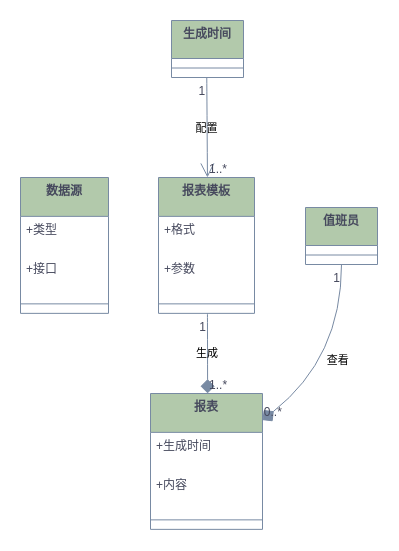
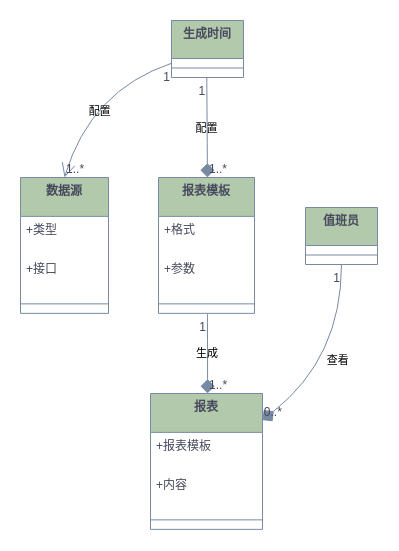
+ <mxCell id="27" value="配置" style="curved=1;startArrow=none;endArrow=open;endSize=12;exitX=0;exitY=0.75;entryX=0.5;entryY=0;rounded=0;labelBackgroundColor=none;strokeColor=#788AA3;fontColor=default;exitDx=0;exitDy=0;entryDx=0;entryDy=0;" edge="1" parent="1" source="4" target="6"><mxGeometry x="0.155" y="15" relative="1" as="geometry"><Array as="points"><mxPoint x="90" y="90" /></Array><mxPoint x="63.5" y="77" as="sourcePoint" /><mxPoint x="64.5" y="177" as="targetPoint" /><mxPoint as="offset" /></mxGeometry></mxCell>
+ <mxCell id="28" value="1" style="edgeLabel;resizable=0;labelBackgroundColor=none;fontSize=12;align=right;verticalAlign=top;fontColor=#46495D;" vertex="1" parent="27"><mxGeometry x="-1" relative="1" as="geometry" /></mxCell>
+ <mxCell id="29" value="1..*" style="edgeLabel;resizable=0;labelBackgroundColor=none;fontSize=12;align=left;verticalAlign=bottom;fontColor=#46495D;" vertex="1" parent="27"><mxGeometry x="1" relative="1" as="geometry" /></mxCell>
- <mxCell id="24" value="配置" style="curved=1;startArrow=none;endArrow=open;endSize=12;exitX=0.49;exitY=1;entryX=0.51;entryY=0;rounded=0;labelBackgroundColor=none;strokeColor=#788AA3;fontColor=default;" edge="1" parent="1" source="4" target="10"><mxGeometry relative="1" as="geometry"><Array as="points" /></mxGeometry></mxCell>
+ <mxCell id="24" value="配置" style="curved=1;startArrow=none;endArrow=diamond;endSize=12;exitX=0.49;exitY=1;entryX=0.51;entryY=0;rounded=0;labelBackgroundColor=none;strokeColor=#788AA3;fontColor=default;" edge="1" parent="1" source="4" target="10"><mxGeometry relative="1" as="geometry"><Array as="points" /></mxGeometry></mxCell>
- <mxCell id="15" value="+生成时间" style="text;strokeColor=none;fillColor=none;align=left;verticalAlign=top;spacingLeft=4;spacingRight=4;overflow=hidden;rotatable=0;points=[[0,0.5],[1,0.5]];portConstraint=eastwest;labelBackgroundColor=none;fontColor=#46495D;" vertex="1" parent="14"><mxGeometry y="38.857" width="112" height="39" as="geometry" /></mxCell>
+ <mxCell id="15" value="+报表模板" style="text;strokeColor=none;fillColor=none;align=left;verticalAlign=top;spacingLeft=4;spacingRight=4;overflow=hidden;rotatable=0;points=[[0,0.5],[1,0.5]];portConstraint=eastwest;labelBackgroundColor=none;fontColor=#46495D;" vertex="1" parent="14"><mxGeometry y="38.857" width="112" height="39" as="geometry" /></mxCell>
